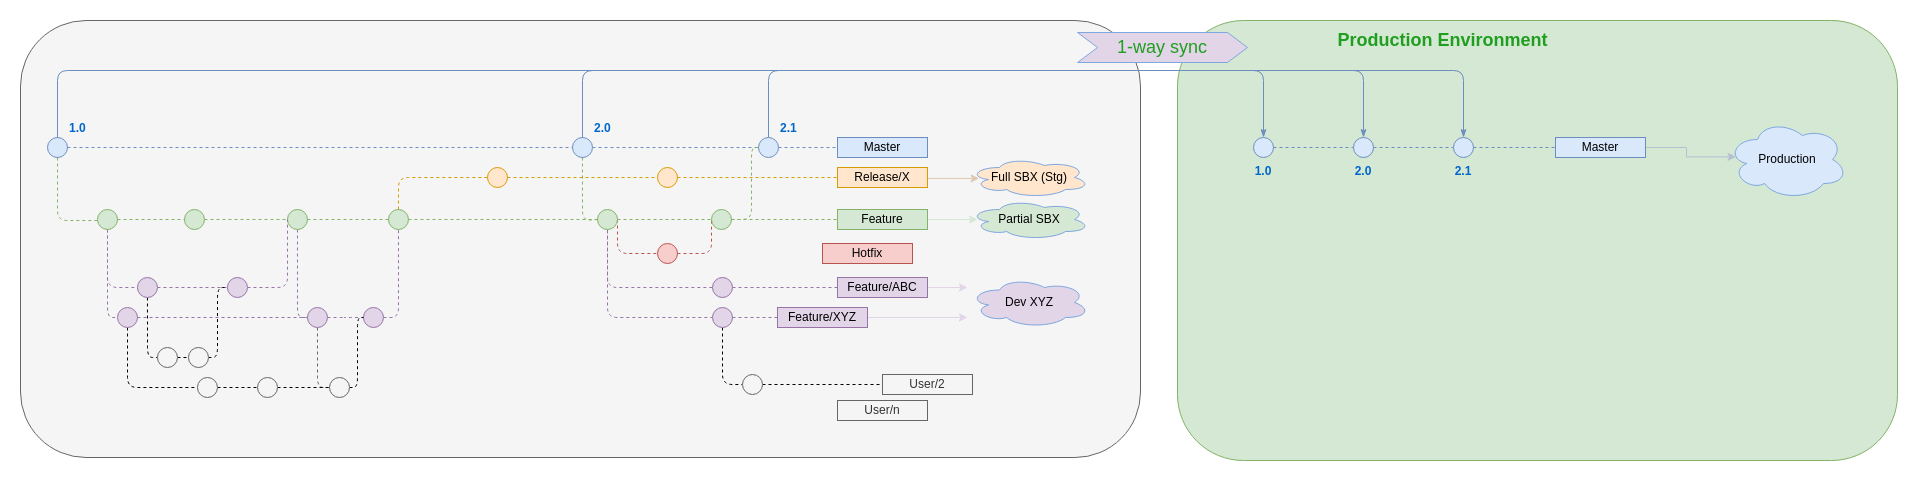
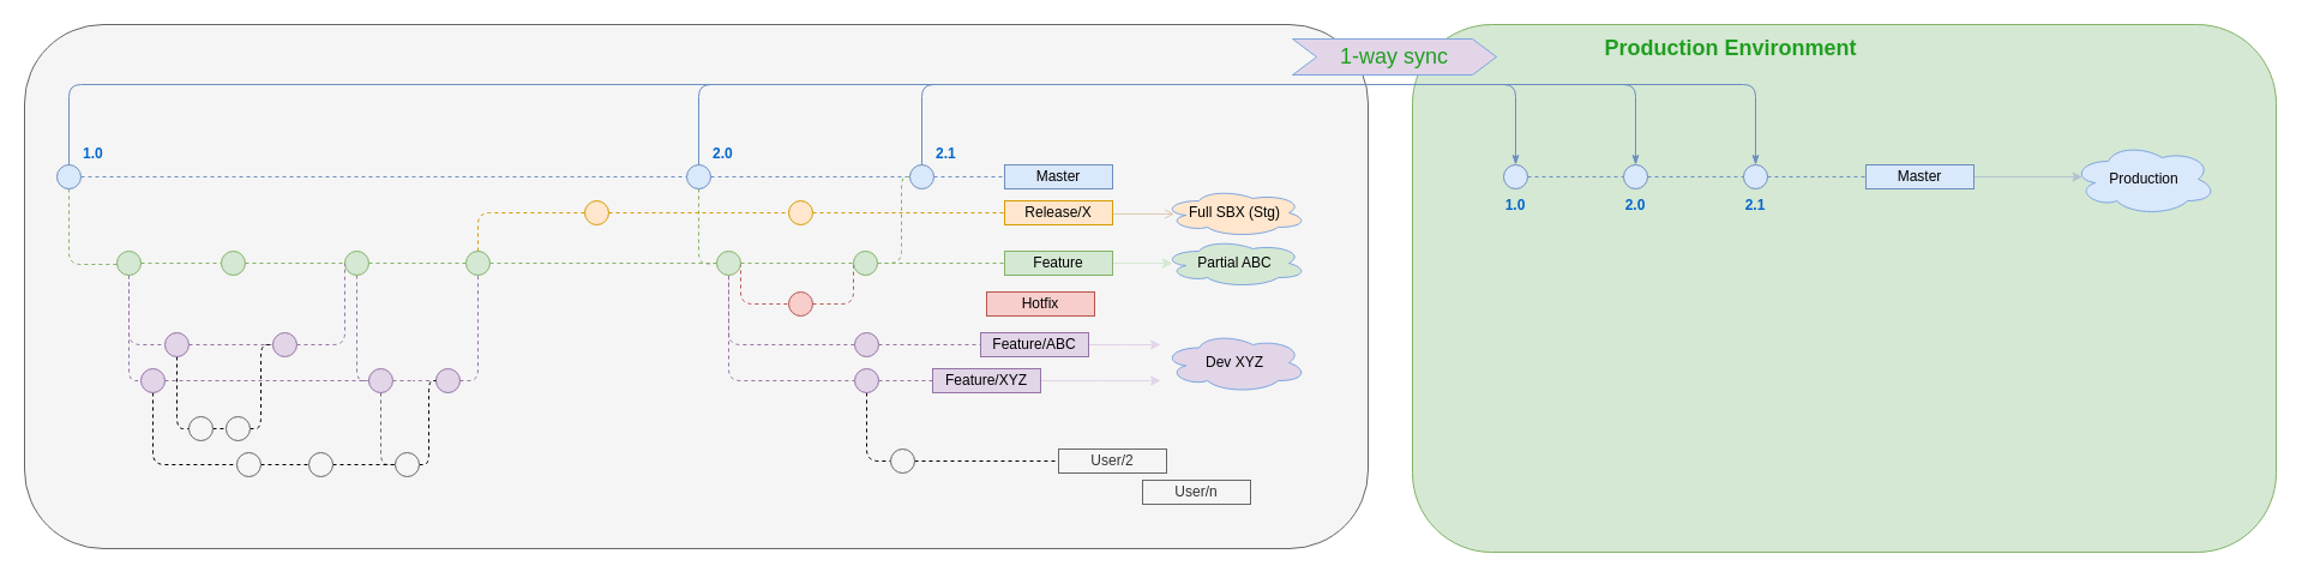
- <mxCell id="68" value="Production" style="ellipse;shape=cloud;whiteSpace=wrap;html=1;strokeColor=#7EA6E0;fillColor=#DAE8FC;" parent="1" vertex="1"><mxGeometry x="1727" y="119" width="120" height="80" as="geometry" /></mxCell>
+ <mxCell id="68" value="Production" style="ellipse;shape=cloud;whiteSpace=wrap;html=1;strokeColor=#7EA6E0;fillColor=#DAE8FC;" parent="1" vertex="1"><mxGeometry x="1727" y="119" width="120" height="60" as="geometry" /></mxCell>
- <mxCell id="28" value="" style="edgeStyle=orthogonalEdgeStyle;rounded=0;orthogonalLoop=1;jettySize=auto;html=1;strokeColor=#DEC8B1;entryX=0.08;entryY=0.524;entryDx=0;entryDy=0;entryPerimeter=0;" parent="1" source="29" target="69" edge="1"><mxGeometry relative="1" as="geometry"><Array as="points"><mxPoint x="979" y="177" /></Array></mxGeometry></mxCell>
+ <mxCell id="28" value="" style="edgeStyle=orthogonalEdgeStyle;rounded=0;orthogonalLoop=1;jettySize=auto;html=1;strokeColor=#DEC8B1;entryX=0.08;entryY=0.524;entryDx=0;entryDy=0;entryPerimeter=0;endArrow=open;" parent="1" source="29" target="69" edge="1"><mxGeometry relative="1" as="geometry"><Array as="points"><mxPoint x="979" y="177" /></Array></mxGeometry></mxCell>
- <mxCell id="88" value="Partial SBX" style="ellipse;shape=cloud;whiteSpace=wrap;html=1;strokeColor=#7EA6E0;fillColor=#D5E8D4;" vertex="1" parent="1"><mxGeometry x="969" y="199" width="120" height="40" as="geometry" /></mxCell>
+ <mxCell id="88" value="Partial ABC" style="ellipse;shape=cloud;whiteSpace=wrap;html=1;strokeColor=#7EA6E0;fillColor=#D5E8D4;" vertex="1" parent="1"><mxGeometry x="969" y="199" width="120" height="40" as="geometry" /></mxCell>
- <mxCell id="44" value="Feature/ABC" style="text;html=1;strokeColor=#9673a6;fillColor=#e1d5e7;align=center;verticalAlign=middle;whiteSpace=wrap;rounded=0;" parent="1" vertex="1"><mxGeometry x="837" y="277" width="90" height="20" as="geometry" /></mxCell>
+ <mxCell id="44" value="Feature/ABC" style="text;html=1;strokeColor=#9673a6;fillColor=#e1d5e7;align=center;verticalAlign=middle;whiteSpace=wrap;rounded=0;" parent="1" vertex="1"><mxGeometry x="817" y="277" width="90" height="20" as="geometry" /></mxCell>
- <mxCell id="97" value="User/n" style="text;html=1;strokeColor=#666666;fillColor=#f5f5f5;align=center;verticalAlign=middle;whiteSpace=wrap;rounded=0;fontColor=#333333;" vertex="1" parent="1"><mxGeometry x="837" y="400" width="90" height="20" as="geometry" /></mxCell>
+ <mxCell id="97" value="User/n" style="text;html=1;strokeColor=#666666;fillColor=#f5f5f5;align=center;verticalAlign=middle;whiteSpace=wrap;rounded=0;fontColor=#333333;" vertex="1" parent="1"><mxGeometry x="952" y="400" width="90" height="20" as="geometry" /></mxCell>
